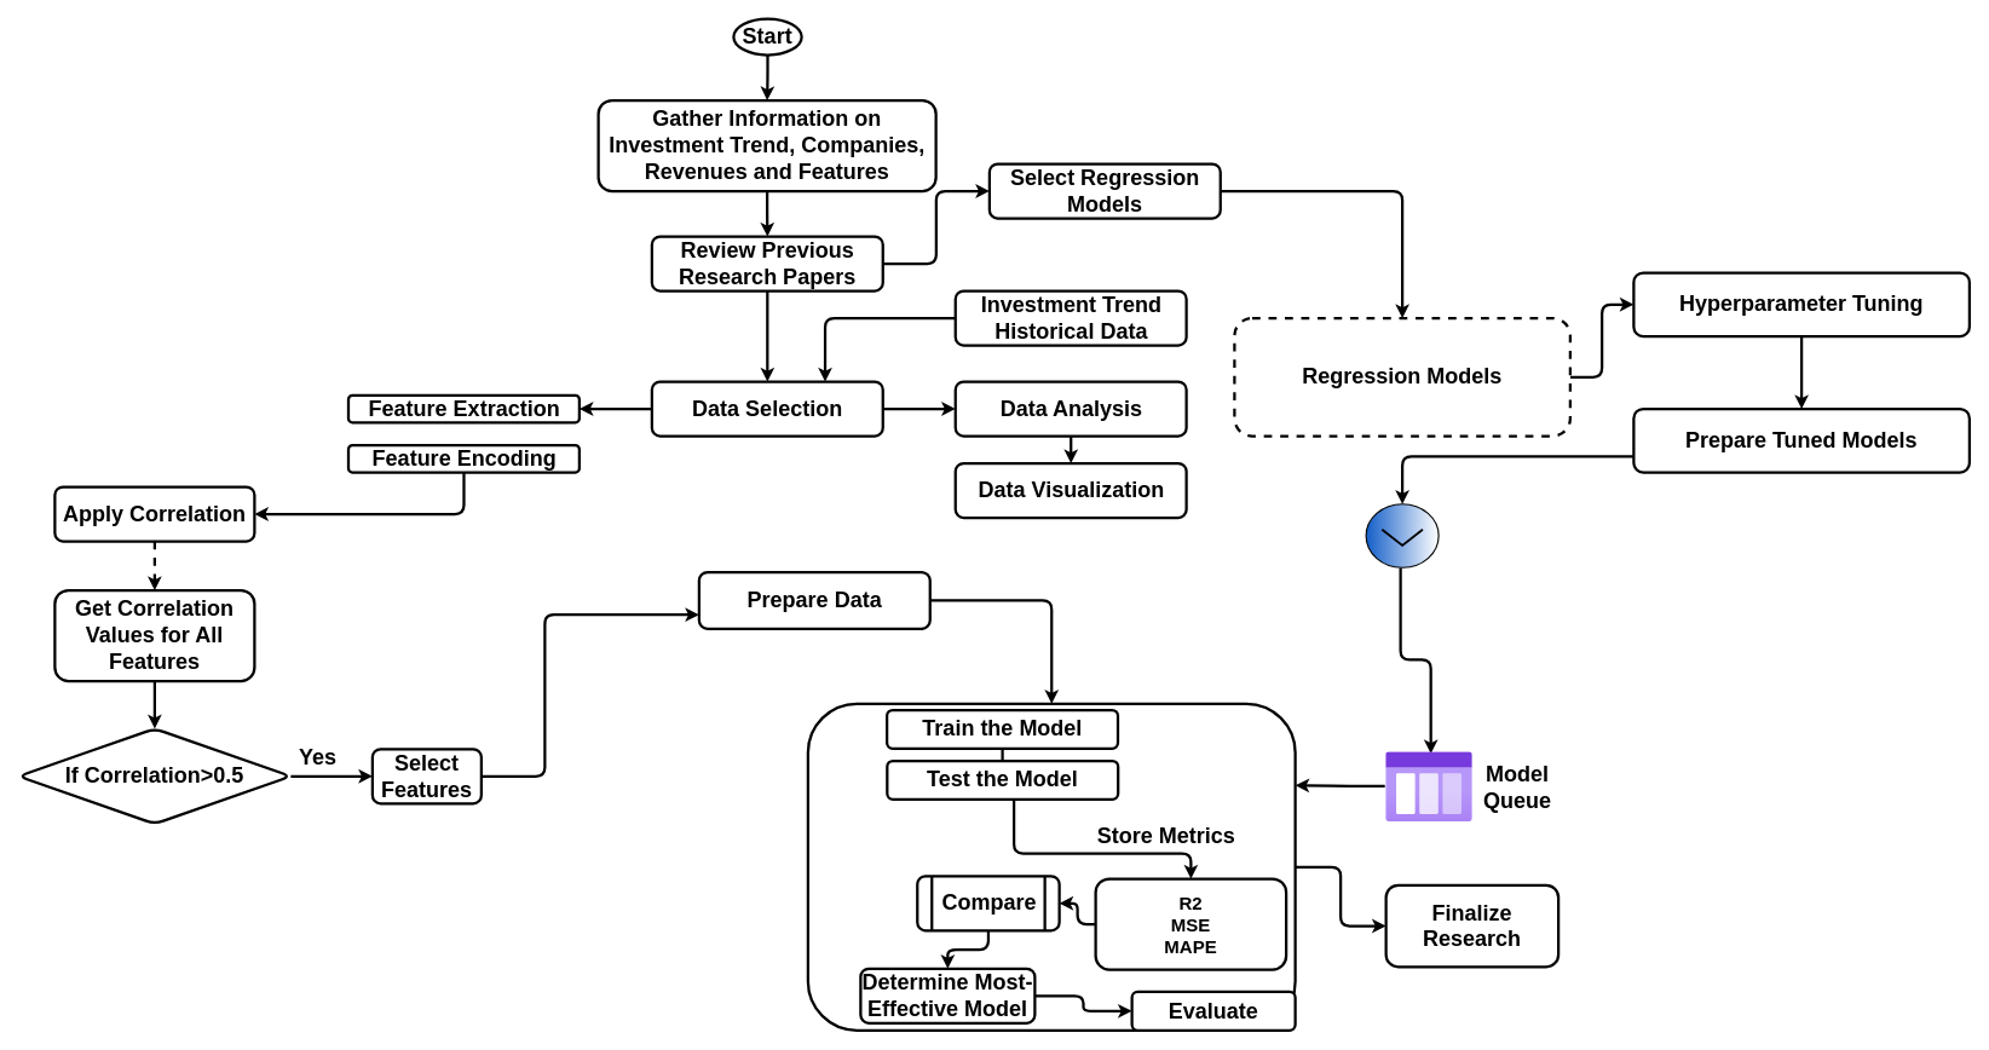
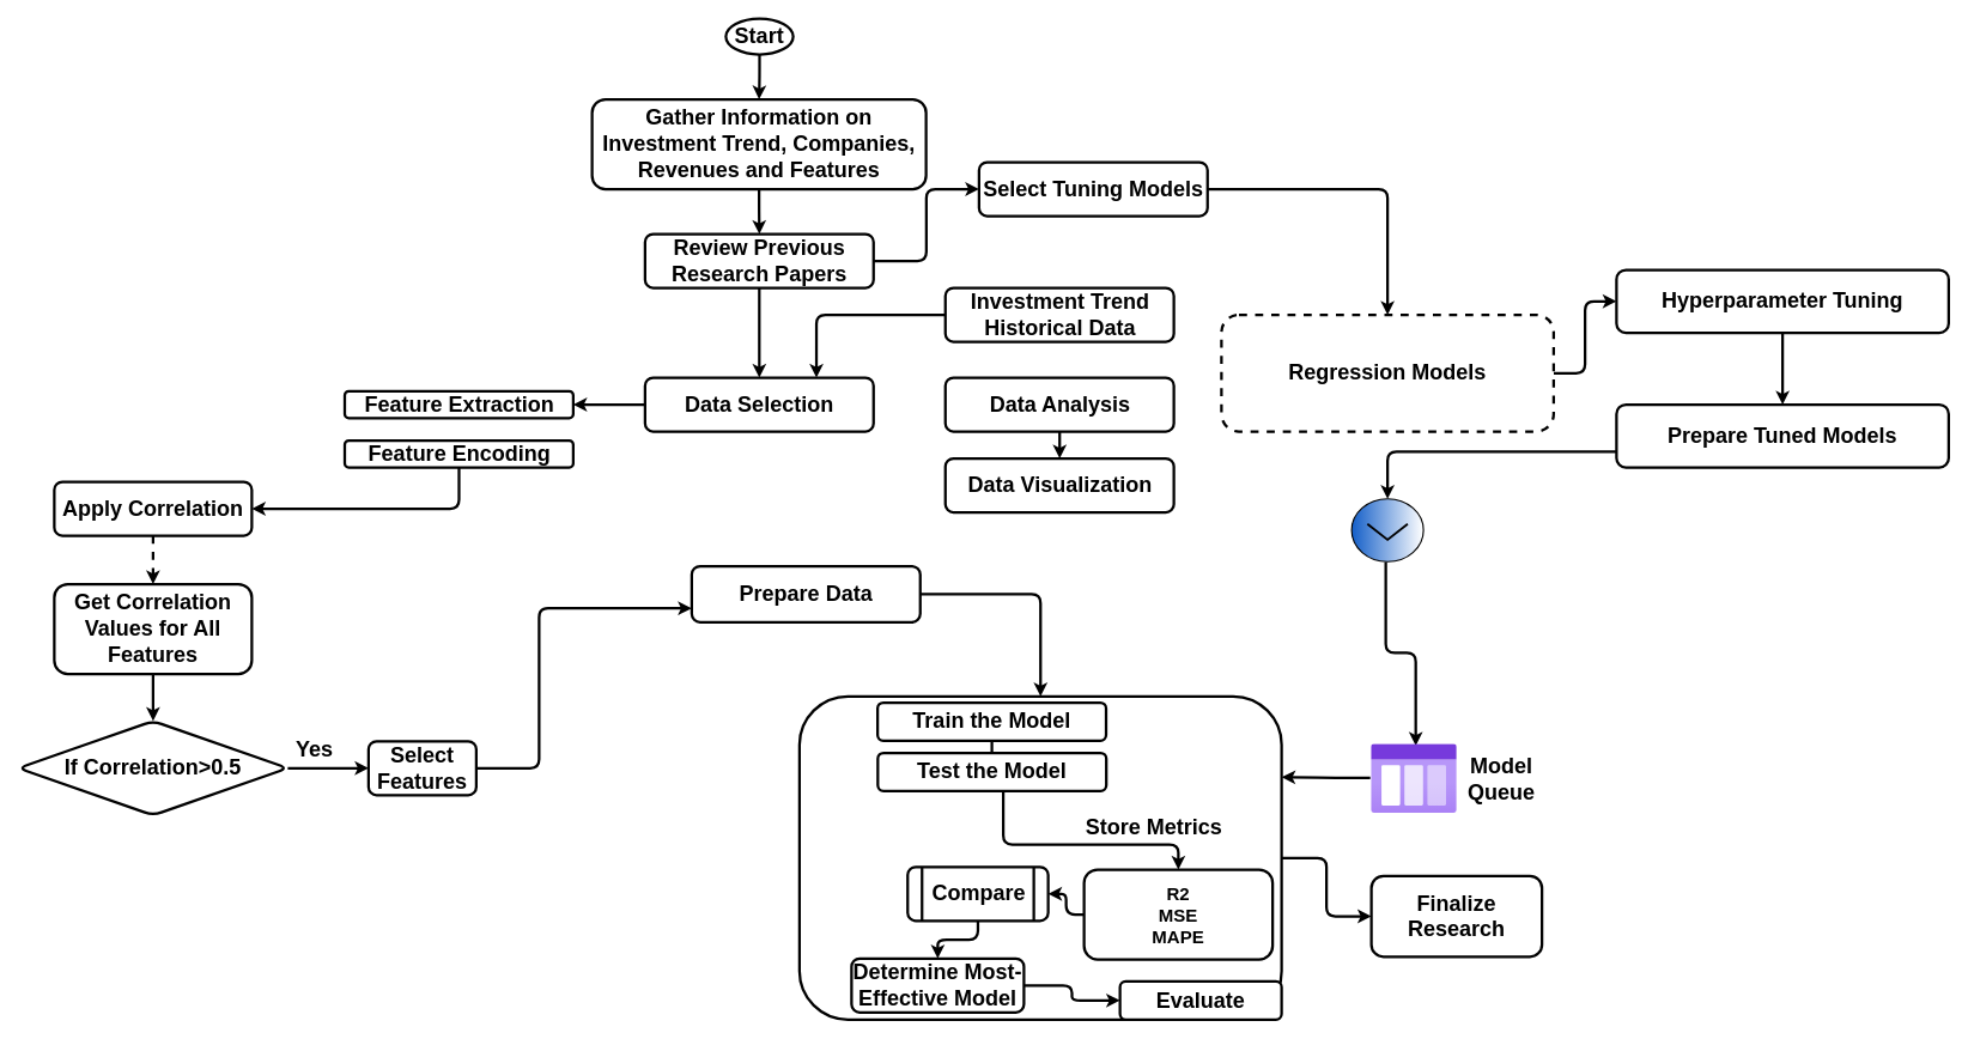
- <mxCell id="10" value="Select Regression Models" style="whiteSpace=wrap;html=1;fontSize=24;fontStyle=1;strokeWidth=3;rounded=1;labelBackgroundColor=none;" parent="1" vertex="1"><mxGeometry x="1090" width="254.5" height="60" as="geometry" y="180" /></mxCell>
+ <mxCell id="10" value="Select Tuning Models" style="whiteSpace=wrap;html=1;fontSize=24;fontStyle=1;strokeWidth=3;rounded=1;labelBackgroundColor=none;" parent="1" vertex="1"><mxGeometry x="1090" width="254.5" height="60" as="geometry" y="180" /></mxCell>
- <mxCell id="15" value="" style="edgeStyle=orthogonalEdgeStyle;rounded=1;orthogonalLoop=1;jettySize=auto;html=1;fontSize=24;strokeWidth=3;labelBackgroundColor=none;fontColor=default;" parent="1" source="16" target="27" edge="1"><mxGeometry relative="1" as="geometry" /></mxCell>
